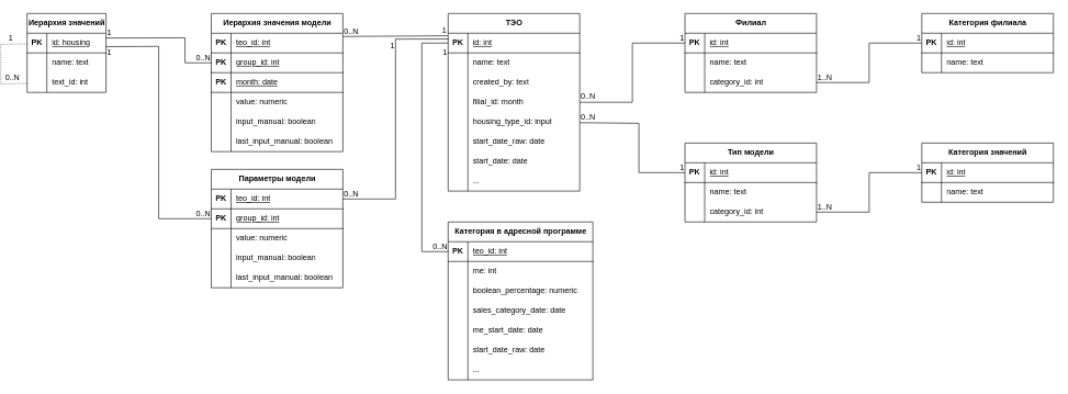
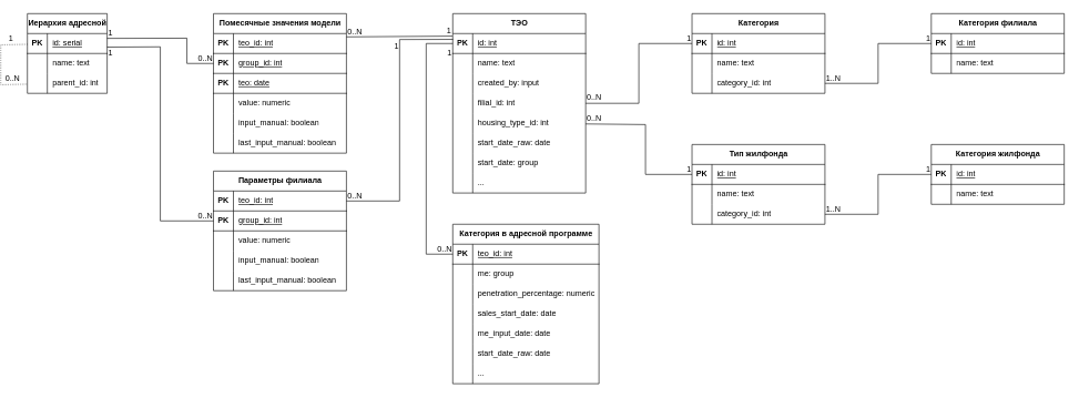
- <mxCell id="2" value="Иерархия значений" style="shape=table;startSize=30;container=1;collapsible=1;childLayout=tableLayout;fixedRows=1;rowLines=0;fontStyle=1;align=center;resizeLast=1;html=1;" vertex="1" parent="1"><mxGeometry x="20" y="20" width="120" height="120" as="geometry" /></mxCell>
+ <mxCell id="2" value="Иерархия адресной" style="shape=table;startSize=30;container=1;collapsible=1;childLayout=tableLayout;fixedRows=1;rowLines=0;fontStyle=1;align=center;resizeLast=1;html=1;" vertex="1" parent="1"><mxGeometry x="20" y="20" width="120" height="120" as="geometry" /></mxCell>
- <mxCell id="15" value="&lt;div style=&quot;&quot;&gt;Иерархия значения модели&lt;/div&gt;" style="shape=table;startSize=30;container=1;collapsible=1;childLayout=tableLayout;fixedRows=0;rowLines=0;fontStyle=1;align=center;resizeLast=1;html=1;" vertex="1" parent="1"><mxGeometry x="300" y="20" width="200" height="210" as="geometry" /></mxCell>
+ <mxCell id="15" value="&lt;div style=&quot;&quot;&gt;Помесячные значения модели&lt;/div&gt;" style="shape=table;startSize=30;container=1;collapsible=1;childLayout=tableLayout;fixedRows=0;rowLines=0;fontStyle=1;align=center;resizeLast=1;html=1;" vertex="1" parent="1"><mxGeometry x="300" y="20" width="200" height="210" as="geometry" /></mxCell>
- <mxCell id="81" value="&lt;div style=&quot;&quot;&gt;Филиал&lt;/div&gt;" style="shape=table;startSize=30;container=1;collapsible=1;childLayout=tableLayout;fixedRows=0;rowLines=0;fontStyle=1;align=center;resizeLast=1;html=1;" vertex="1" parent="1"><mxGeometry x="1020" y="20" width="200" height="120" as="geometry" /></mxCell>
+ <mxCell id="81" value="&lt;div style=&quot;&quot;&gt;Категория&lt;/div&gt;" style="shape=table;startSize=30;container=1;collapsible=1;childLayout=tableLayout;fixedRows=0;rowLines=0;fontStyle=1;align=center;resizeLast=1;html=1;" vertex="1" parent="1"><mxGeometry x="1020" y="20" width="200" height="120" as="geometry" /></mxCell>
- <mxCell id="5" value="&lt;span style=&quot;font-weight: 400;&quot;&gt;id: housing&lt;/span&gt;" style="shape=partialRectangle;connectable=0;fillColor=none;top=0;left=0;bottom=0;right=0;align=left;spacingLeft=6;fontStyle=5;overflow=hidden;whiteSpace=wrap;html=1;" vertex="1" parent="3"><mxGeometry x="30" width="90" height="30" as="geometry"><mxRectangle width="90" height="30" as="alternateBounds" /></mxGeometry></mxCell>
+ <mxCell id="5" value="&lt;span style=&quot;font-weight: 400;&quot;&gt;id: serial&lt;/span&gt;" style="shape=partialRectangle;connectable=0;fillColor=none;top=0;left=0;bottom=0;right=0;align=left;spacingLeft=6;fontStyle=5;overflow=hidden;whiteSpace=wrap;html=1;" vertex="1" parent="3"><mxGeometry x="30" width="90" height="30" as="geometry"><mxRectangle width="90" height="30" as="alternateBounds" /></mxGeometry></mxCell>
- <mxCell id="11" value="text_id: int" style="shape=partialRectangle;connectable=0;fillColor=none;top=0;left=0;bottom=0;right=0;align=left;spacingLeft=6;overflow=hidden;whiteSpace=wrap;html=1;" vertex="1" parent="9"><mxGeometry x="30" width="90" height="30" as="geometry"><mxRectangle width="90" height="30" as="alternateBounds" /></mxGeometry></mxCell>
+ <mxCell id="11" value="parent_id: int" style="shape=partialRectangle;connectable=0;fillColor=none;top=0;left=0;bottom=0;right=0;align=left;spacingLeft=6;overflow=hidden;whiteSpace=wrap;html=1;" vertex="1" parent="9"><mxGeometry x="30" width="90" height="30" as="geometry"><mxRectangle width="90" height="30" as="alternateBounds" /></mxGeometry></mxCell>
- <mxCell id="24" value="&lt;span style=&quot;font-weight: 400;&quot;&gt;month: date&lt;/span&gt;" style="shape=partialRectangle;connectable=0;fillColor=none;top=0;left=0;bottom=0;right=0;align=left;spacingLeft=6;fontStyle=5;overflow=hidden;whiteSpace=wrap;html=1;" vertex="1" parent="22"><mxGeometry x="30" width="170" height="30" as="geometry"><mxRectangle width="170" height="30" as="alternateBounds" /></mxGeometry></mxCell>
+ <mxCell id="24" value="&lt;span style=&quot;font-weight: 400;&quot;&gt;teo: date&lt;/span&gt;" style="shape=partialRectangle;connectable=0;fillColor=none;top=0;left=0;bottom=0;right=0;align=left;spacingLeft=6;fontStyle=5;overflow=hidden;whiteSpace=wrap;html=1;" vertex="1" parent="22"><mxGeometry x="30" width="170" height="30" as="geometry"><mxRectangle width="170" height="30" as="alternateBounds" /></mxGeometry></mxCell>
- <mxCell id="65" value="created_by: text" style="shape=partialRectangle;connectable=0;fillColor=none;top=0;left=0;bottom=0;right=0;align=left;spacingLeft=6;overflow=hidden;whiteSpace=wrap;html=1;" vertex="1" parent="63"><mxGeometry x="30" width="170" height="30" as="geometry"><mxRectangle width="170" height="30" as="alternateBounds" /></mxGeometry></mxCell>
+ <mxCell id="65" value="created_by: input" style="shape=partialRectangle;connectable=0;fillColor=none;top=0;left=0;bottom=0;right=0;align=left;spacingLeft=6;overflow=hidden;whiteSpace=wrap;html=1;" vertex="1" parent="63"><mxGeometry x="30" width="170" height="30" as="geometry"><mxRectangle width="170" height="30" as="alternateBounds" /></mxGeometry></mxCell>
- <mxCell id="68" value="filial_id: month" style="shape=partialRectangle;connectable=0;fillColor=none;top=0;left=0;bottom=0;right=0;align=left;spacingLeft=6;overflow=hidden;whiteSpace=wrap;html=1;" vertex="1" parent="66"><mxGeometry x="30" width="170" height="30" as="geometry"><mxRectangle width="170" height="30" as="alternateBounds" /></mxGeometry></mxCell>
+ <mxCell id="68" value="filial_id: int" style="shape=partialRectangle;connectable=0;fillColor=none;top=0;left=0;bottom=0;right=0;align=left;spacingLeft=6;overflow=hidden;whiteSpace=wrap;html=1;" vertex="1" parent="66"><mxGeometry x="30" width="170" height="30" as="geometry"><mxRectangle width="170" height="30" as="alternateBounds" /></mxGeometry></mxCell>
- <mxCell id="71" value="housing_type_id: input" style="shape=partialRectangle;connectable=0;fillColor=none;top=0;left=0;bottom=0;right=0;align=left;spacingLeft=6;overflow=hidden;whiteSpace=wrap;html=1;" vertex="1" parent="69"><mxGeometry x="30" width="170" height="30" as="geometry"><mxRectangle width="170" height="30" as="alternateBounds" /></mxGeometry></mxCell>
+ <mxCell id="71" value="housing_type_id: int" style="shape=partialRectangle;connectable=0;fillColor=none;top=0;left=0;bottom=0;right=0;align=left;spacingLeft=6;overflow=hidden;whiteSpace=wrap;html=1;" vertex="1" parent="69"><mxGeometry x="30" width="170" height="30" as="geometry"><mxRectangle width="170" height="30" as="alternateBounds" /></mxGeometry></mxCell>
- <mxCell id="110" value="&lt;div style=&quot;&quot;&gt;Тип модели&lt;/div&gt;" style="shape=table;startSize=30;container=1;collapsible=1;childLayout=tableLayout;fixedRows=0;rowLines=0;fontStyle=1;align=center;resizeLast=1;html=1;" vertex="1" parent="1"><mxGeometry x="1020" y="217" width="200" height="120" as="geometry" /></mxCell>
+ <mxCell id="110" value="&lt;div style=&quot;&quot;&gt;Тип жилфонда&lt;/div&gt;" style="shape=table;startSize=30;container=1;collapsible=1;childLayout=tableLayout;fixedRows=0;rowLines=0;fontStyle=1;align=center;resizeLast=1;html=1;" vertex="1" parent="1"><mxGeometry x="1020" y="217" width="200" height="120" as="geometry" /></mxCell>
- <mxCell id="123" value="&lt;div style=&quot;&quot;&gt;Категория значений&lt;/div&gt;" style="shape=table;startSize=30;container=1;collapsible=1;childLayout=tableLayout;fixedRows=0;rowLines=0;fontStyle=1;align=center;resizeLast=1;html=1;" vertex="1" parent="1"><mxGeometry x="1380" y="217" width="200" height="90" as="geometry" /></mxCell>
+ <mxCell id="123" value="&lt;div style=&quot;&quot;&gt;Категория жилфонда&lt;/div&gt;" style="shape=table;startSize=30;container=1;collapsible=1;childLayout=tableLayout;fixedRows=0;rowLines=0;fontStyle=1;align=center;resizeLast=1;html=1;" vertex="1" parent="1"><mxGeometry x="1380" y="217" width="200" height="90" as="geometry" /></mxCell>
- <mxCell id="77" value="start_date: date" style="shape=partialRectangle;connectable=0;fillColor=none;top=0;left=0;bottom=0;right=0;align=left;spacingLeft=6;overflow=hidden;whiteSpace=wrap;html=1;" vertex="1" parent="75"><mxGeometry x="30" width="170" height="30" as="geometry"><mxRectangle width="170" height="30" as="alternateBounds" /></mxGeometry></mxCell>
+ <mxCell id="77" value="start_date: group" style="shape=partialRectangle;connectable=0;fillColor=none;top=0;left=0;bottom=0;right=0;align=left;spacingLeft=6;overflow=hidden;whiteSpace=wrap;html=1;" vertex="1" parent="75"><mxGeometry x="30" width="170" height="30" as="geometry"><mxRectangle width="170" height="30" as="alternateBounds" /></mxGeometry></mxCell>
- <mxCell id="34" value="&lt;div style=&quot;&quot;&gt;Параметры модели&lt;/div&gt;" style="shape=table;startSize=30;container=1;collapsible=1;childLayout=tableLayout;fixedRows=0;rowLines=0;fontStyle=1;align=center;resizeLast=1;html=1;" vertex="1" parent="1"><mxGeometry x="300" y="257" width="200" height="180" as="geometry" /></mxCell>
+ <mxCell id="34" value="&lt;div style=&quot;&quot;&gt;Параметры филиала&lt;/div&gt;" style="shape=table;startSize=30;container=1;collapsible=1;childLayout=tableLayout;fixedRows=0;rowLines=0;fontStyle=1;align=center;resizeLast=1;html=1;" vertex="1" parent="1"><mxGeometry x="300" y="257" width="200" height="180" as="geometry" /></mxCell>
- <mxCell id="139" value="me: int" style="shape=partialRectangle;connectable=0;fillColor=none;top=0;left=0;bottom=0;right=0;align=left;spacingLeft=6;overflow=hidden;whiteSpace=wrap;html=1;" vertex="1" parent="137"><mxGeometry x="30" width="190" height="30" as="geometry"><mxRectangle width="190" height="30" as="alternateBounds" /></mxGeometry></mxCell>
+ <mxCell id="139" value="me: group" style="shape=partialRectangle;connectable=0;fillColor=none;top=0;left=0;bottom=0;right=0;align=left;spacingLeft=6;overflow=hidden;whiteSpace=wrap;html=1;" vertex="1" parent="137"><mxGeometry x="30" width="190" height="30" as="geometry"><mxRectangle width="190" height="30" as="alternateBounds" /></mxGeometry></mxCell>
- <mxCell id="142" value="boolean_percentage: numeric" style="shape=partialRectangle;connectable=0;fillColor=none;top=0;left=0;bottom=0;right=0;align=left;spacingLeft=6;overflow=hidden;whiteSpace=wrap;html=1;" vertex="1" parent="140"><mxGeometry x="30" width="190" height="30" as="geometry"><mxRectangle width="190" height="30" as="alternateBounds" /></mxGeometry></mxCell>
+ <mxCell id="142" value="penetration_percentage: numeric" style="shape=partialRectangle;connectable=0;fillColor=none;top=0;left=0;bottom=0;right=0;align=left;spacingLeft=6;overflow=hidden;whiteSpace=wrap;html=1;" vertex="1" parent="140"><mxGeometry x="30" width="190" height="30" as="geometry"><mxRectangle width="190" height="30" as="alternateBounds" /></mxGeometry></mxCell>
- <mxCell id="145" value="sales_category_date: date" style="shape=partialRectangle;connectable=0;fillColor=none;top=0;left=0;bottom=0;right=0;align=left;spacingLeft=6;overflow=hidden;whiteSpace=wrap;html=1;" vertex="1" parent="143"><mxGeometry x="30" width="190" height="30" as="geometry"><mxRectangle width="190" height="30" as="alternateBounds" /></mxGeometry></mxCell>
+ <mxCell id="145" value="sales_start_date: date" style="shape=partialRectangle;connectable=0;fillColor=none;top=0;left=0;bottom=0;right=0;align=left;spacingLeft=6;overflow=hidden;whiteSpace=wrap;html=1;" vertex="1" parent="143"><mxGeometry x="30" width="190" height="30" as="geometry"><mxRectangle width="190" height="30" as="alternateBounds" /></mxGeometry></mxCell>
- <mxCell id="148" value="me_start_date: date" style="shape=partialRectangle;connectable=0;fillColor=none;top=0;left=0;bottom=0;right=0;align=left;spacingLeft=6;overflow=hidden;whiteSpace=wrap;html=1;" vertex="1" parent="146"><mxGeometry x="30" width="190" height="30" as="geometry"><mxRectangle width="190" height="30" as="alternateBounds" /></mxGeometry></mxCell>
+ <mxCell id="148" value="me_input_date: date" style="shape=partialRectangle;connectable=0;fillColor=none;top=0;left=0;bottom=0;right=0;align=left;spacingLeft=6;overflow=hidden;whiteSpace=wrap;html=1;" vertex="1" parent="146"><mxGeometry x="30" width="190" height="30" as="geometry"><mxRectangle width="190" height="30" as="alternateBounds" /></mxGeometry></mxCell>
